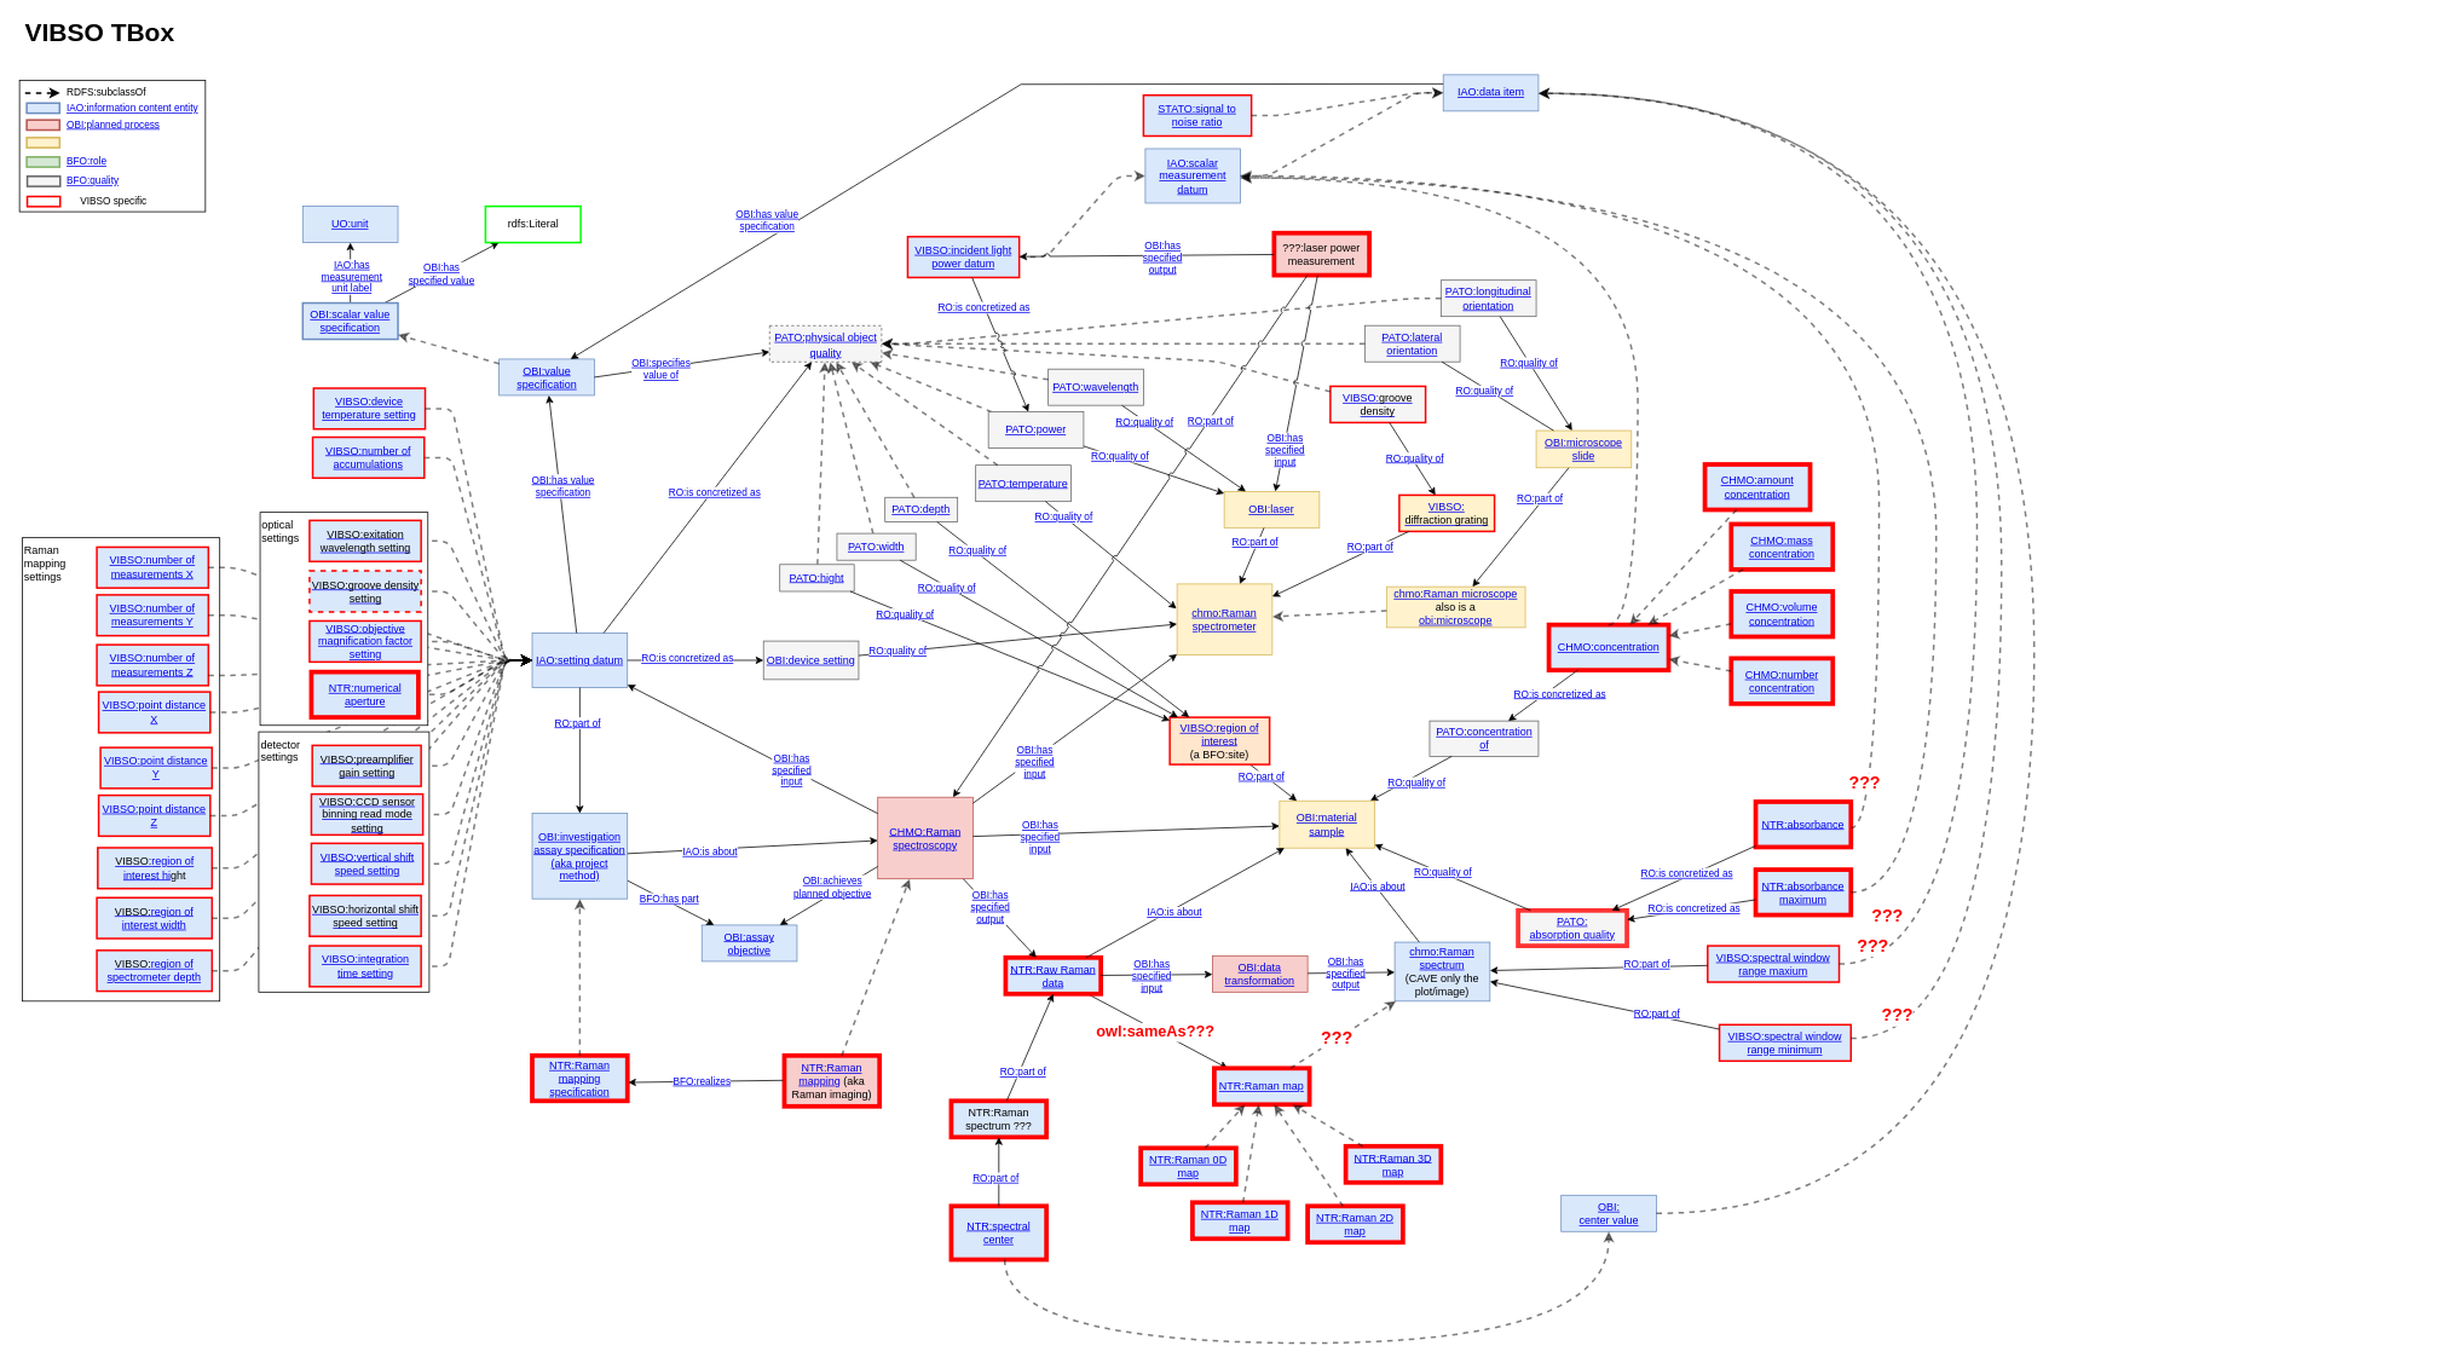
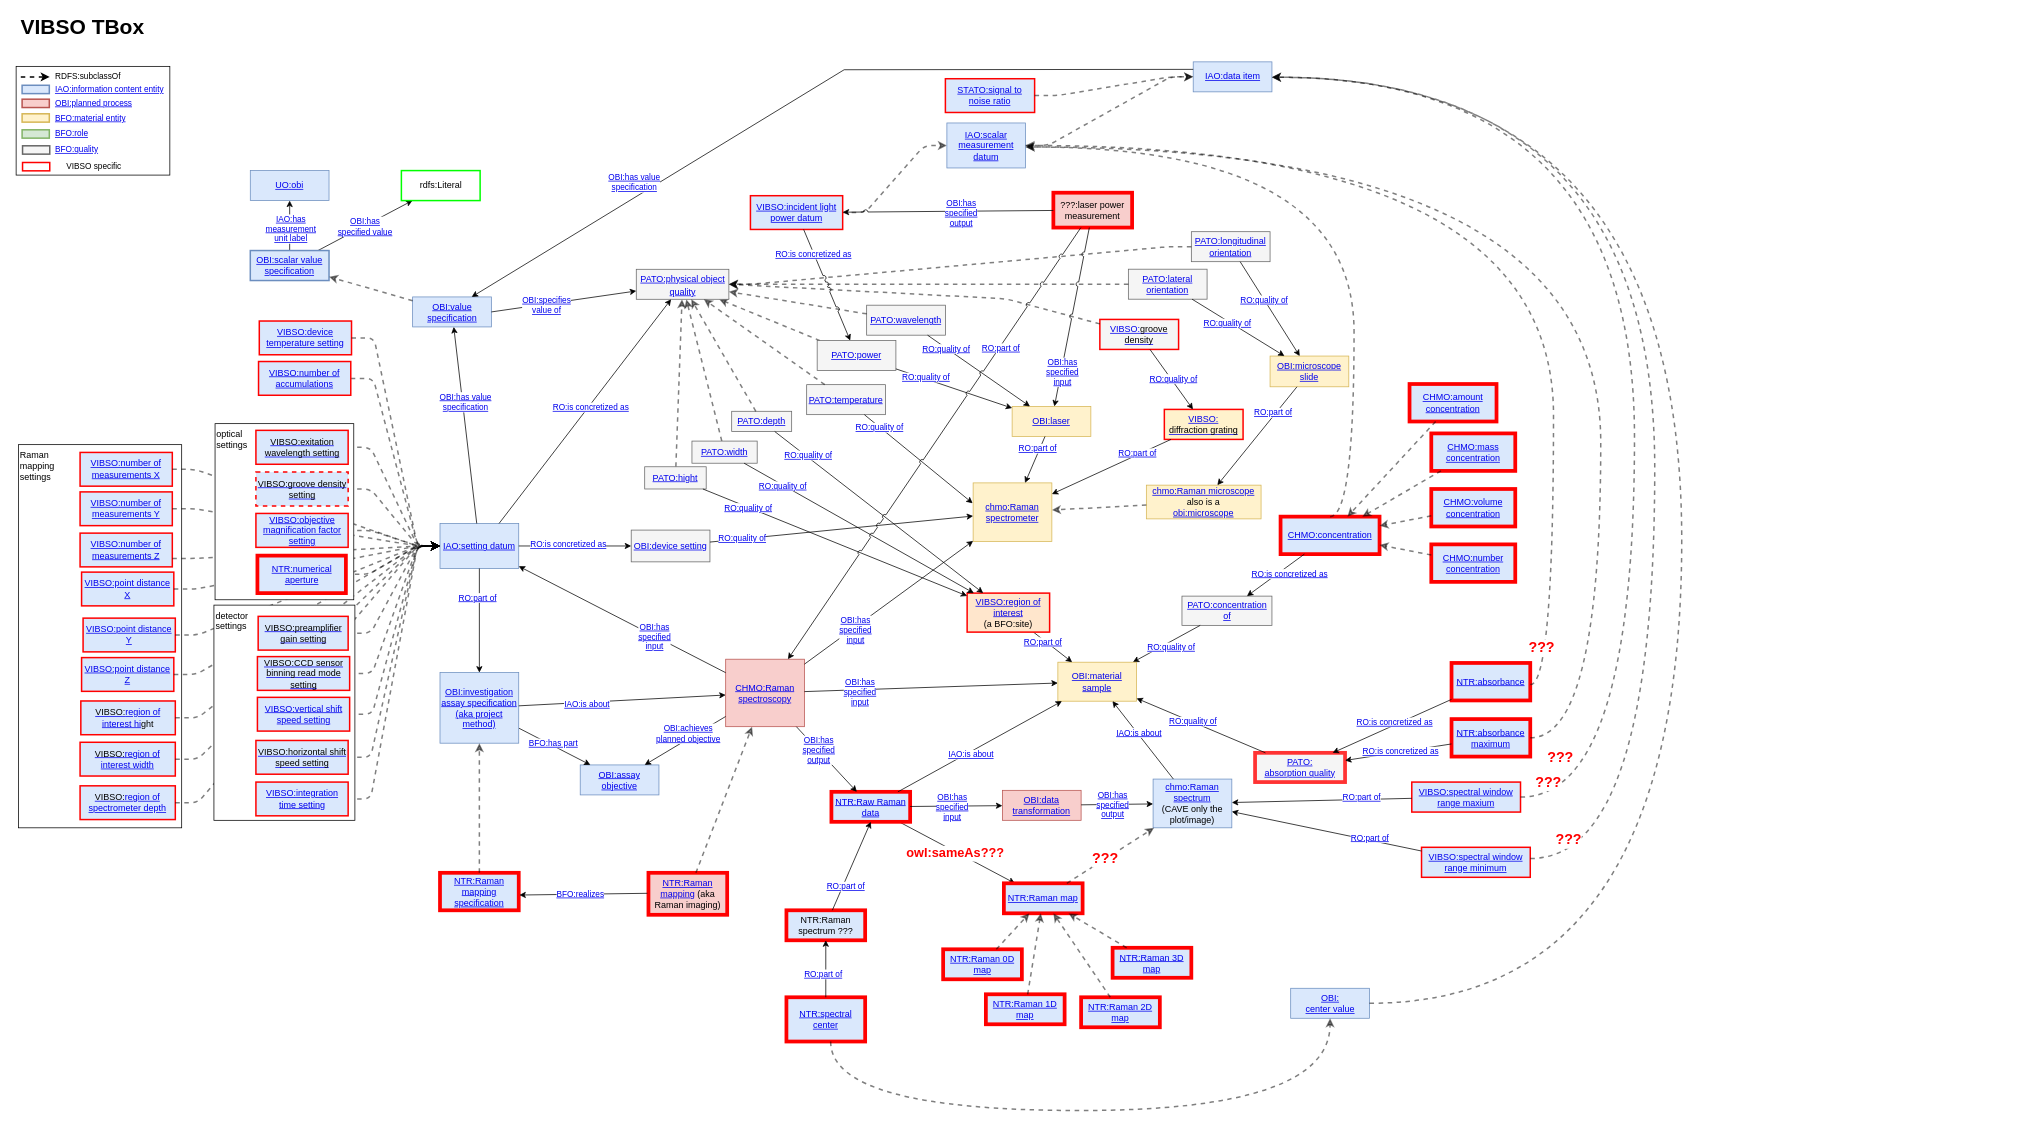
+ <mxCell id="255" value="&lt;a href=&quot;https://terminology.nfdi4chem.de/ts/ontologies/bfo/terms?iri=http%3A%2F%2Fpurl.obolibrary.org%2Fobo%2FBFO_0000040&quot;&gt;BFO:material entity&lt;/a&gt;" style="text;html=1;strokeColor=none;fillColor=none;align=left;verticalAlign=middle;whiteSpace=wrap;rounded=0;fontSize=11;" parent="240" vertex="1"><mxGeometry x="50.107" y="62.33" width="118.036" height="12.99" as="geometry" /></mxCell>
- <mxCell id="75" value="&lt;a href=&quot;https://terminology.nfdi4chem.de/ts/ontologies/uo/terms?iri=http%3A%2F%2Fpurl.obolibrary.org%2Fobo%2FUO_0000000&quot;&gt;UO:unit&lt;/a&gt;" style="rounded=0;whiteSpace=wrap;html=1;fontSize=12;fontFamily=Helvetica;fillColor=#dae8fc;strokeColor=#6c8ebf;strokeWidth=1;" parent="1" vertex="1"><mxGeometry x="333" y="227" width="105" height="40" as="geometry" /></mxCell>
+ <mxCell id="75" value="&lt;a href=&quot;https://terminology.nfdi4chem.de/ts/ontologies/uo/terms?iri=http%3A%2F%2Fpurl.obolibrary.org%2Fobo%2FUO_0000000&quot;&gt;UO:obi&lt;/a&gt;" style="rounded=0;whiteSpace=wrap;html=1;fontSize=12;fontFamily=Helvetica;fillColor=#dae8fc;strokeColor=#6c8ebf;strokeWidth=1;" parent="1" vertex="1"><mxGeometry x="333" y="227" width="105" height="40" as="geometry" /></mxCell>
- <mxCell id="67" value="&lt;a href=&quot;https://terminology.nfdi4chem.de/ts/ontologies/pato/terms?iri=http%3A%2F%2Fpurl.obolibrary.org%2Fobo%2FPATO_0001241&quot;&gt;&lt;font style=&quot;font-size: 12px;&quot;&gt;PATO:physical object quality&lt;/font&gt;&lt;/a&gt;" style="rounded=0;whiteSpace=wrap;html=1;glass=0;fillColor=#f5f5f5;fontStyle=0;fontSize=14;shadow=0;strokeColor=#666666;strokeWidth=1;fontColor=#333333;fontFamily=Helvetica;dashed=1;" parent="1" vertex="1"><mxGeometry x="847.75" y="358.63" width="123.5" height="40" as="geometry" /></mxCell>
+ <mxCell id="67" value="&lt;a href=&quot;https://terminology.nfdi4chem.de/ts/ontologies/pato/terms?iri=http%3A%2F%2Fpurl.obolibrary.org%2Fobo%2FPATO_0001241&quot;&gt;&lt;font style=&quot;font-size: 12px;&quot;&gt;PATO:physical object quality&lt;/font&gt;&lt;/a&gt;" style="rounded=0;whiteSpace=wrap;html=1;glass=0;fillColor=#f5f5f5;fontStyle=0;fontSize=14;shadow=0;strokeColor=#666666;strokeWidth=1;fontColor=#333333;fontFamily=Helvetica;" parent="1" vertex="1"><mxGeometry x="847.75" y="358.63" width="123.5" height="40" as="geometry" /></mxCell>
- <mxCell id="36" style="rounded=0;orthogonalLoop=1;jettySize=auto;html=1;fontSize=12;endArrow=none;" parent="1" source="26" target="33" edge="1"><mxGeometry relative="1" as="geometry"><mxPoint x="2343.25" y="904.62" as="sourcePoint" /><mxPoint x="2628.75" y="641.62" as="targetPoint" /></mxGeometry></mxCell>
+ <mxCell id="36" style="rounded=0;orthogonalLoop=1;jettySize=auto;html=1;fontSize=12;" parent="1" source="26" target="33" edge="1"><mxGeometry relative="1" as="geometry"><mxPoint x="2343.25" y="904.62" as="sourcePoint" /><mxPoint x="2628.75" y="641.62" as="targetPoint" /></mxGeometry></mxCell>
- <mxCell id="81" value="&lt;a href=&quot;https://terminology.nfdi4chem.de/ts/ontologies/vibso/terms?iri=http%3A%2F%2Fpurl.obolibrary.org%2Fobo%2FVIBSO_0000011&quot;&gt;&lt;font style=&quot;font-size: 12px;&quot;&gt;VIBSO:&lt;br style=&quot;font-size: 12px;&quot;&gt;&lt;/font&gt;&lt;/a&gt;&lt;div style=&quot;font-size: 12px;&quot;&gt;&lt;a href=&quot;https://terminology.nfdi4chem.de/ts/ontologies/vibso/terms?iri=http%3A%2F%2Fpurl.obolibrary.org%2Fobo%2FVIBSO_0000011&quot;&gt;&lt;font style=&quot;font-size: 12px;&quot;&gt;&lt;span style=&quot;color: rgb(0, 0, 0); font-weight: normal; text-decoration: none; font-style: normal; text-decoration-skip-ink: none; font-size: 12px;&quot;&gt;diffraction grating&lt;br style=&quot;font-size: 12px;&quot;&gt;&lt;/span&gt;&lt;/font&gt;&lt;/a&gt;&lt;/div&gt;&lt;div style=&quot;font-size: 12px;&quot;&gt;&lt;font style=&quot;font-size: 12px;&quot;&gt;&lt;span style=&quot;color: rgb(0, 0, 0); font-weight: normal; text-decoration: none; font-style: normal; text-decoration-skip-ink: none; font-size: 12px;&quot;&gt;&lt;/span&gt;&lt;/font&gt;&lt;/div&gt;" style="rounded=0;whiteSpace=wrap;html=1;glass=0;fillColor=#fff2cc;fontStyle=0;fontSize=12;shadow=0;strokeColor=#FF0000;strokeWidth=2;fontFamily=Helvetica;" parent="1" vertex="1"><mxGeometry x="1542" y="545.5" width="105" height="40" as="geometry" /></mxCell>
+ <mxCell id="81" value="&lt;a href=&quot;https://terminology.nfdi4chem.de/ts/ontologies/vibso/terms?iri=http%3A%2F%2Fpurl.obolibrary.org%2Fobo%2FVIBSO_0000011&quot;&gt;&lt;font style=&quot;font-size: 12px;&quot;&gt;VIBSO:&lt;br style=&quot;font-size: 12px;&quot;&gt;&lt;/font&gt;&lt;/a&gt;&lt;div style=&quot;font-size: 12px;&quot;&gt;&lt;a href=&quot;https://terminology.nfdi4chem.de/ts/ontologies/vibso/terms?iri=http%3A%2F%2Fpurl.obolibrary.org%2Fobo%2FVIBSO_0000011&quot;&gt;&lt;font style=&quot;font-size: 12px;&quot;&gt;&lt;span style=&quot;color: rgb(0, 0, 0); font-weight: normal; text-decoration: none; font-style: normal; text-decoration-skip-ink: none; font-size: 12px;&quot;&gt;diffraction grating&lt;br style=&quot;font-size: 12px;&quot;&gt;&lt;/span&gt;&lt;/font&gt;&lt;/a&gt;&lt;/div&gt;&lt;div style=&quot;font-size: 12px;&quot;&gt;&lt;font style=&quot;font-size: 12px;&quot;&gt;&lt;span style=&quot;color: rgb(0, 0, 0); font-weight: normal; text-decoration: none; font-style: normal; text-decoration-skip-ink: none; font-size: 12px;&quot;&gt;&lt;/span&gt;&lt;/font&gt;&lt;/div&gt;" style="rounded=0;whiteSpace=wrap;html=1;glass=0;fillColor=#fff2cc;fontStyle=0;fontSize=12;shadow=0;strokeColor=#FF0000;strokeWidth=2;fontFamily=Helvetica;" parent="1" vertex="1"><mxGeometry x="1552" y="545.5" width="105" height="40" as="geometry" /></mxCell>
